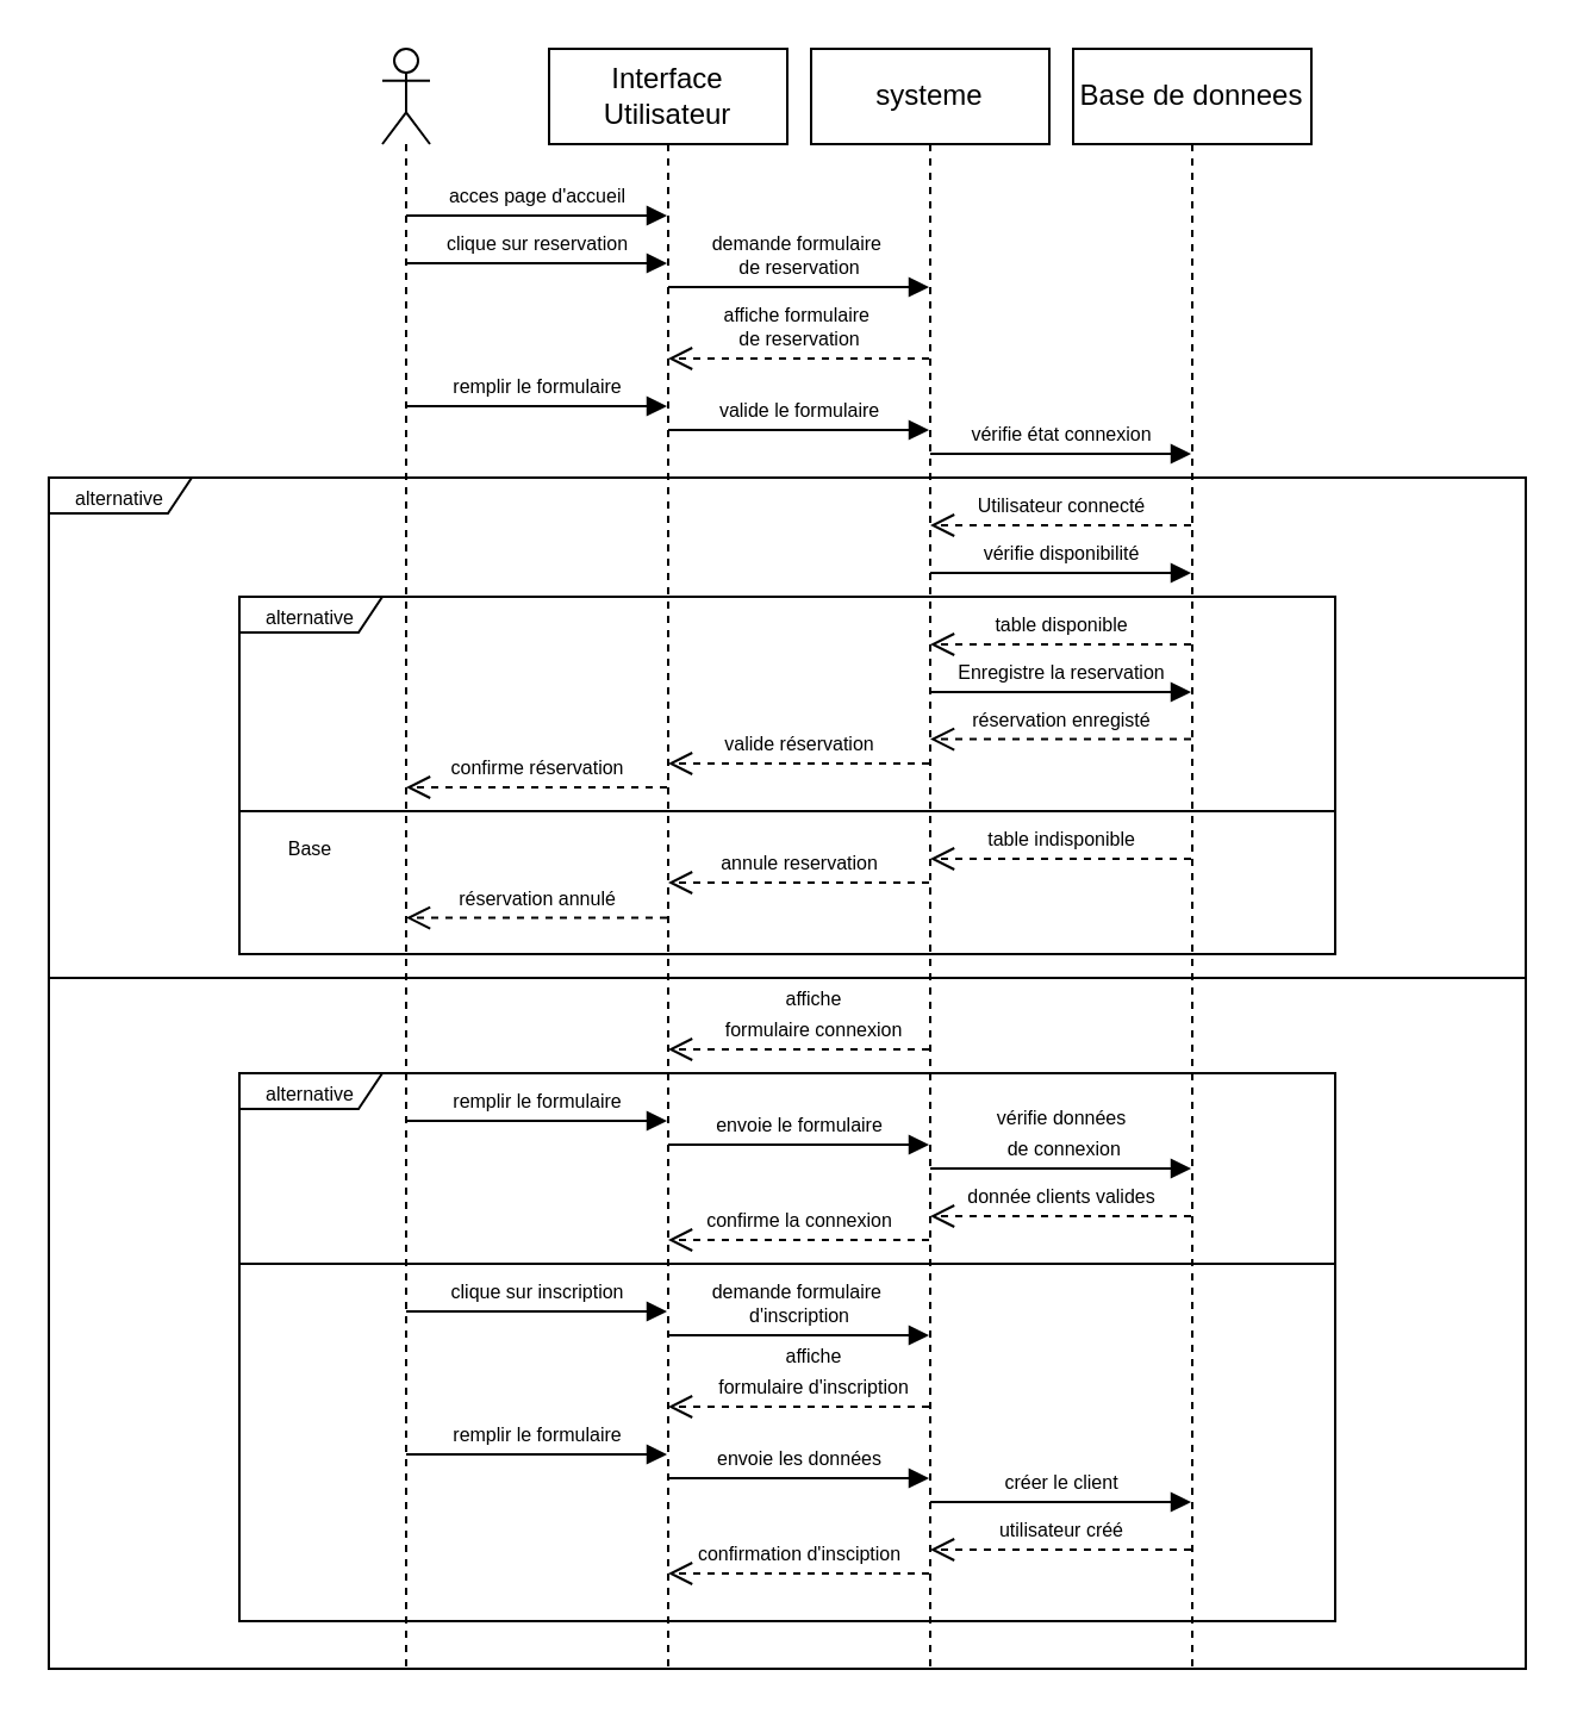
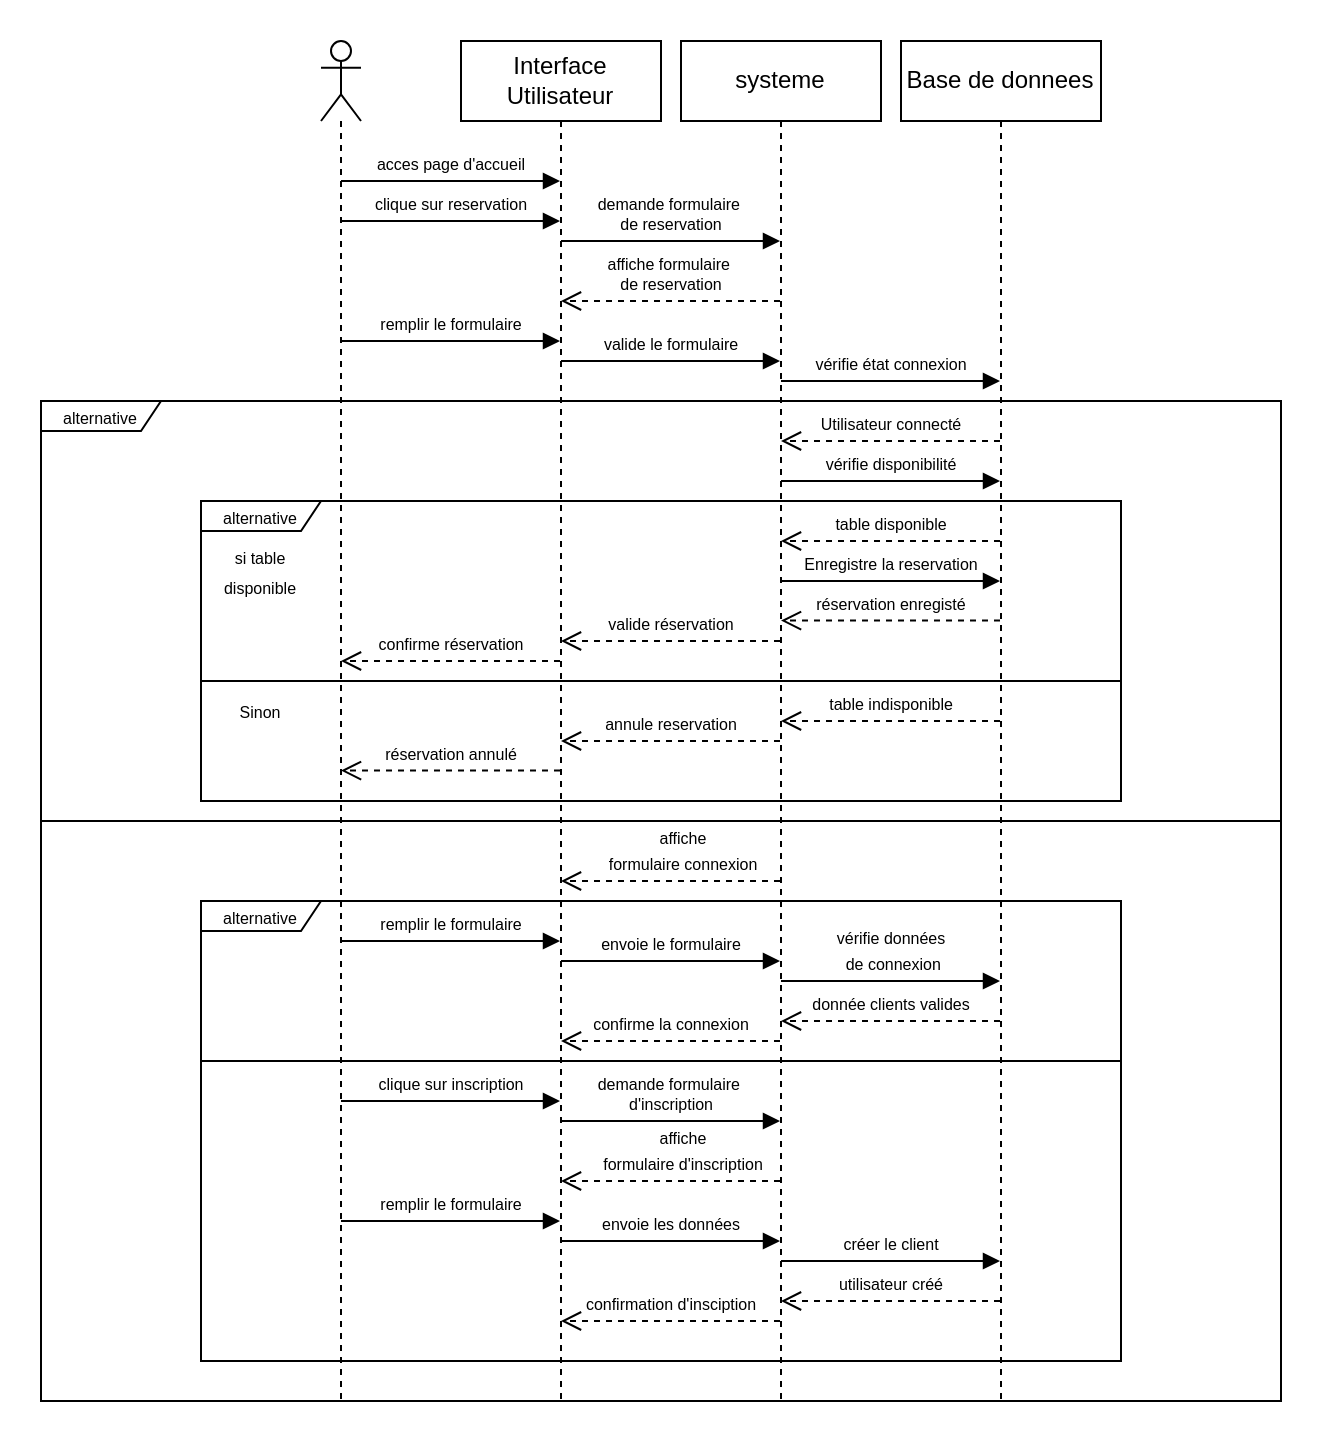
+ <mxCell id="28" value="&lt;font style=&quot;font-size: 8px;&quot;&gt;si table disponible&lt;/font&gt;" style="text;html=1;align=center;verticalAlign=middle;whiteSpace=wrap;rounded=0;" vertex="1" parent="1"><mxGeometry x="100" y="270" width="60" height="30" as="geometry" /></mxCell>
- <mxCell id="29" value="&lt;font style=&quot;font-size: 8px;&quot;&gt;Base&lt;/font&gt;" style="text;html=1;align=center;verticalAlign=middle;whiteSpace=wrap;rounded=0;" vertex="1" parent="1"><mxGeometry x="100" y="340" width="60" height="30" as="geometry" /></mxCell>
+ <mxCell id="29" value="&lt;font style=&quot;font-size: 8px;&quot;&gt;Sinon&lt;/font&gt;" style="text;html=1;align=center;verticalAlign=middle;whiteSpace=wrap;rounded=0;" vertex="1" parent="1"><mxGeometry x="100" y="340" width="60" height="30" as="geometry" /></mxCell>
